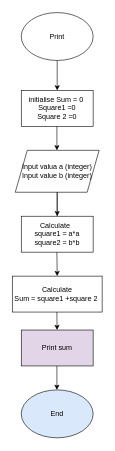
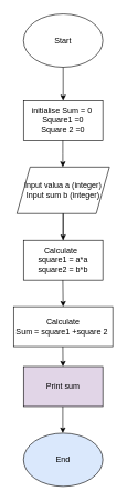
- <mxCell id="2" value="Print" style="ellipse;whiteSpace=wrap;html=1;" vertex="1" parent="1"><mxGeometry x="35" y="20" width="120" height="80" as="geometry" /></mxCell>
+ <mxCell id="2" value="Start" style="ellipse;whiteSpace=wrap;html=1;" vertex="1" parent="1"><mxGeometry x="35" y="20" width="120" height="80" as="geometry" /></mxCell>
- <mxCell id="6" value="Input valua a (integer)&lt;br&gt;Input value b (integer)" style="shape=parallelogram;perimeter=parallelogramPerimeter;whiteSpace=wrap;html=1;fixedSize=1;" vertex="1" parent="1"><mxGeometry x="25" y="250" width="140" height="70" as="geometry" /></mxCell>
+ <mxCell id="6" value="Input valua a (integer)&lt;br&gt;Input sum b (integer)" style="shape=parallelogram;perimeter=parallelogramPerimeter;whiteSpace=wrap;html=1;fixedSize=1;" vertex="1" parent="1"><mxGeometry x="25" y="250" width="140" height="70" as="geometry" /></mxCell>
